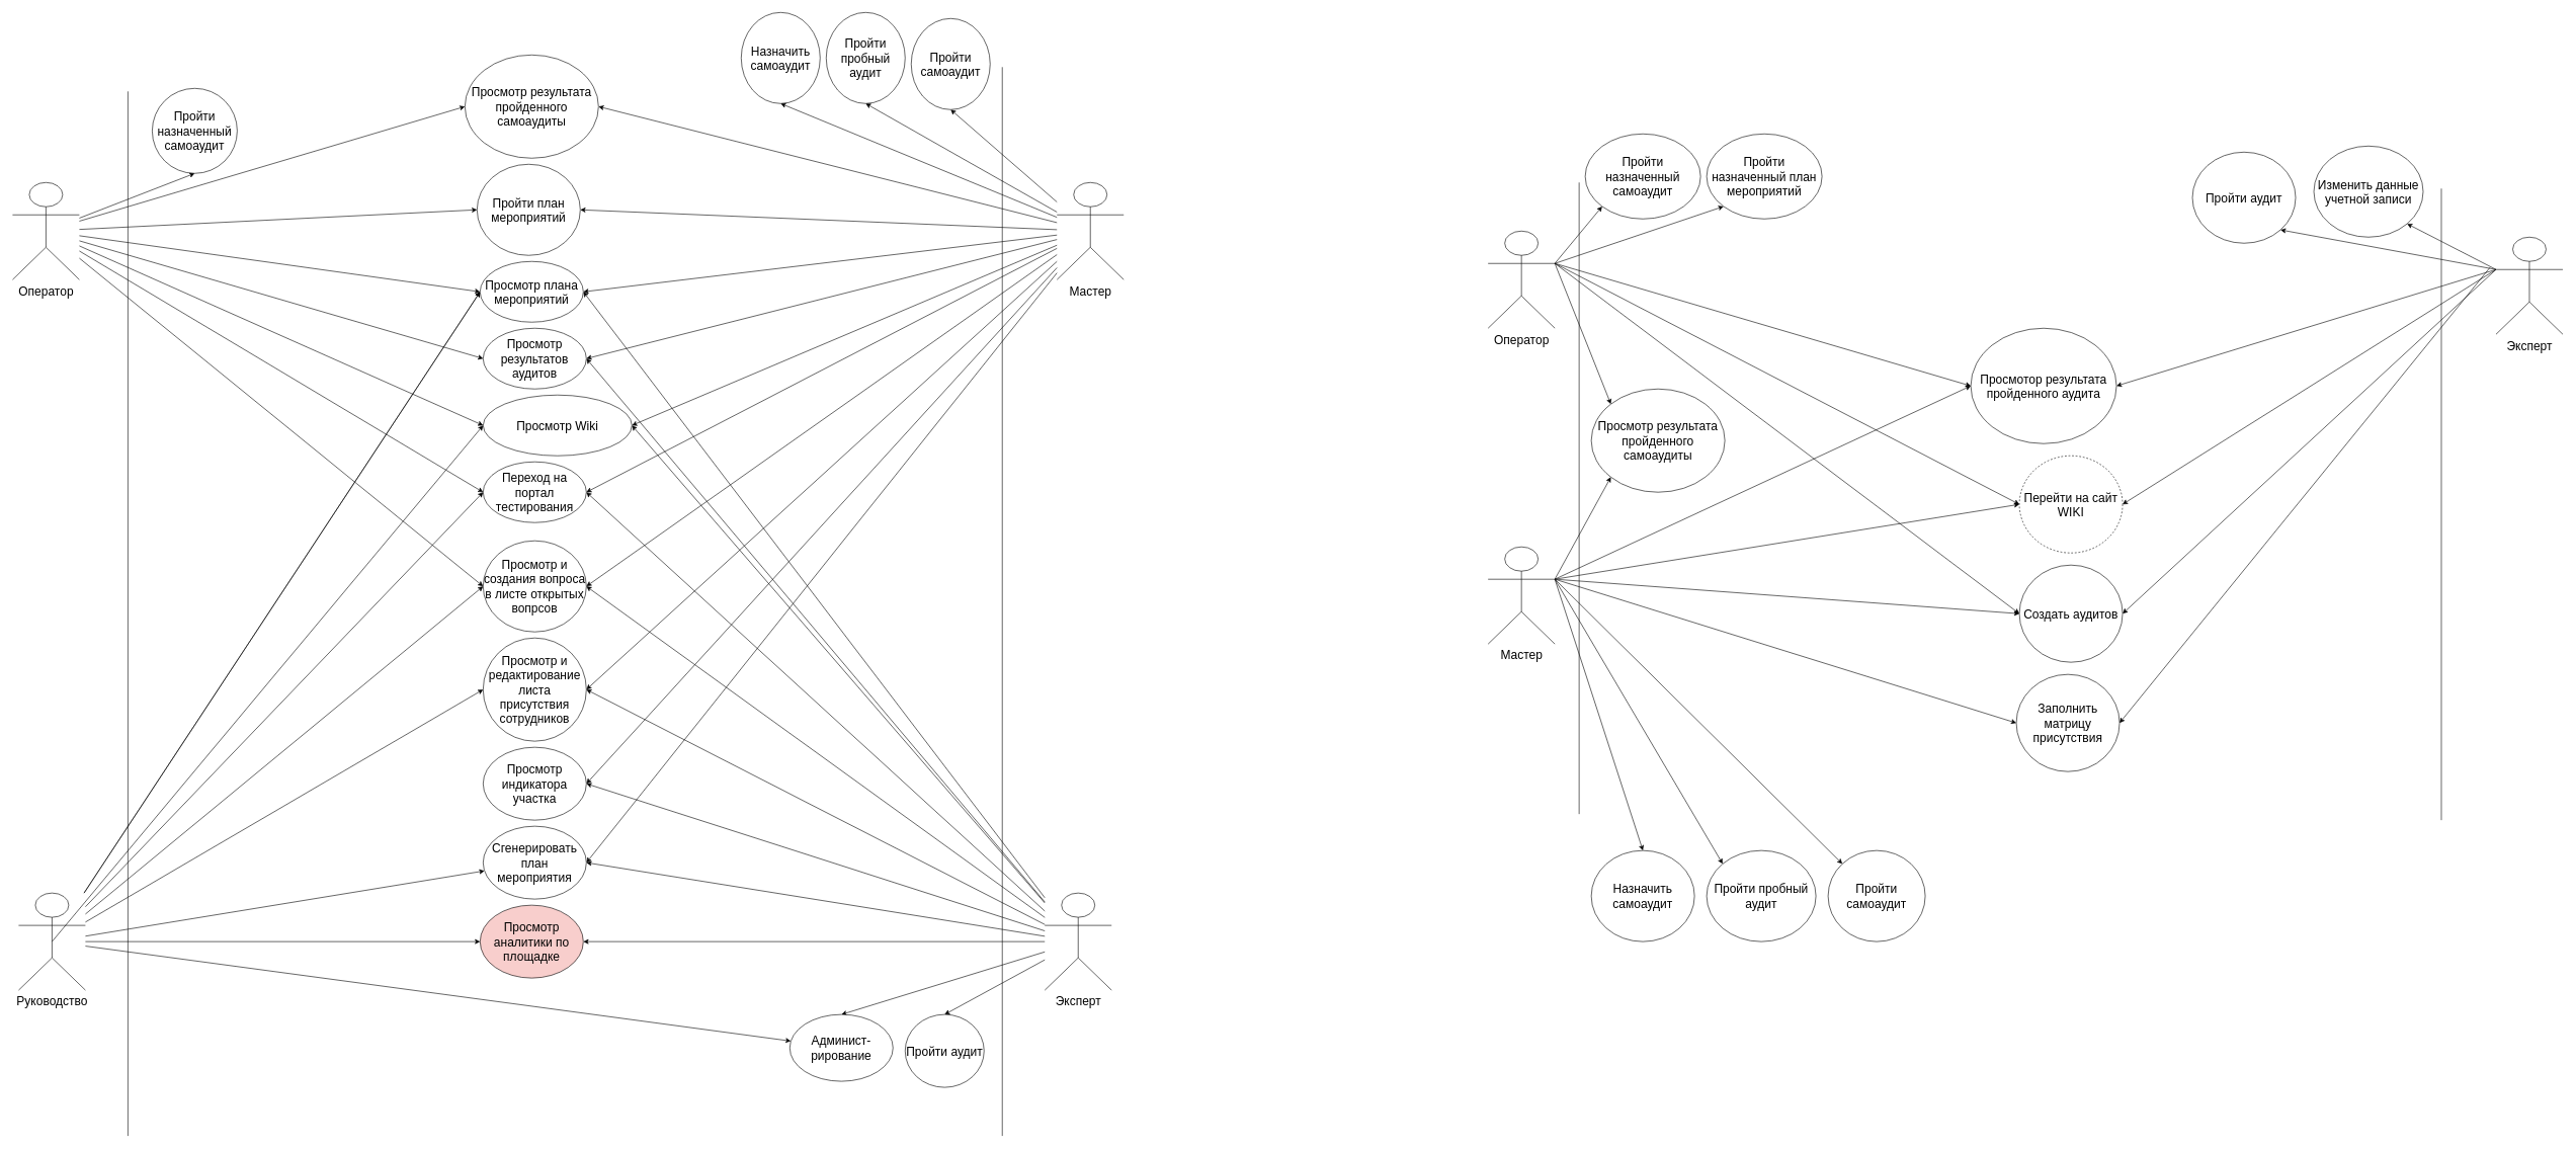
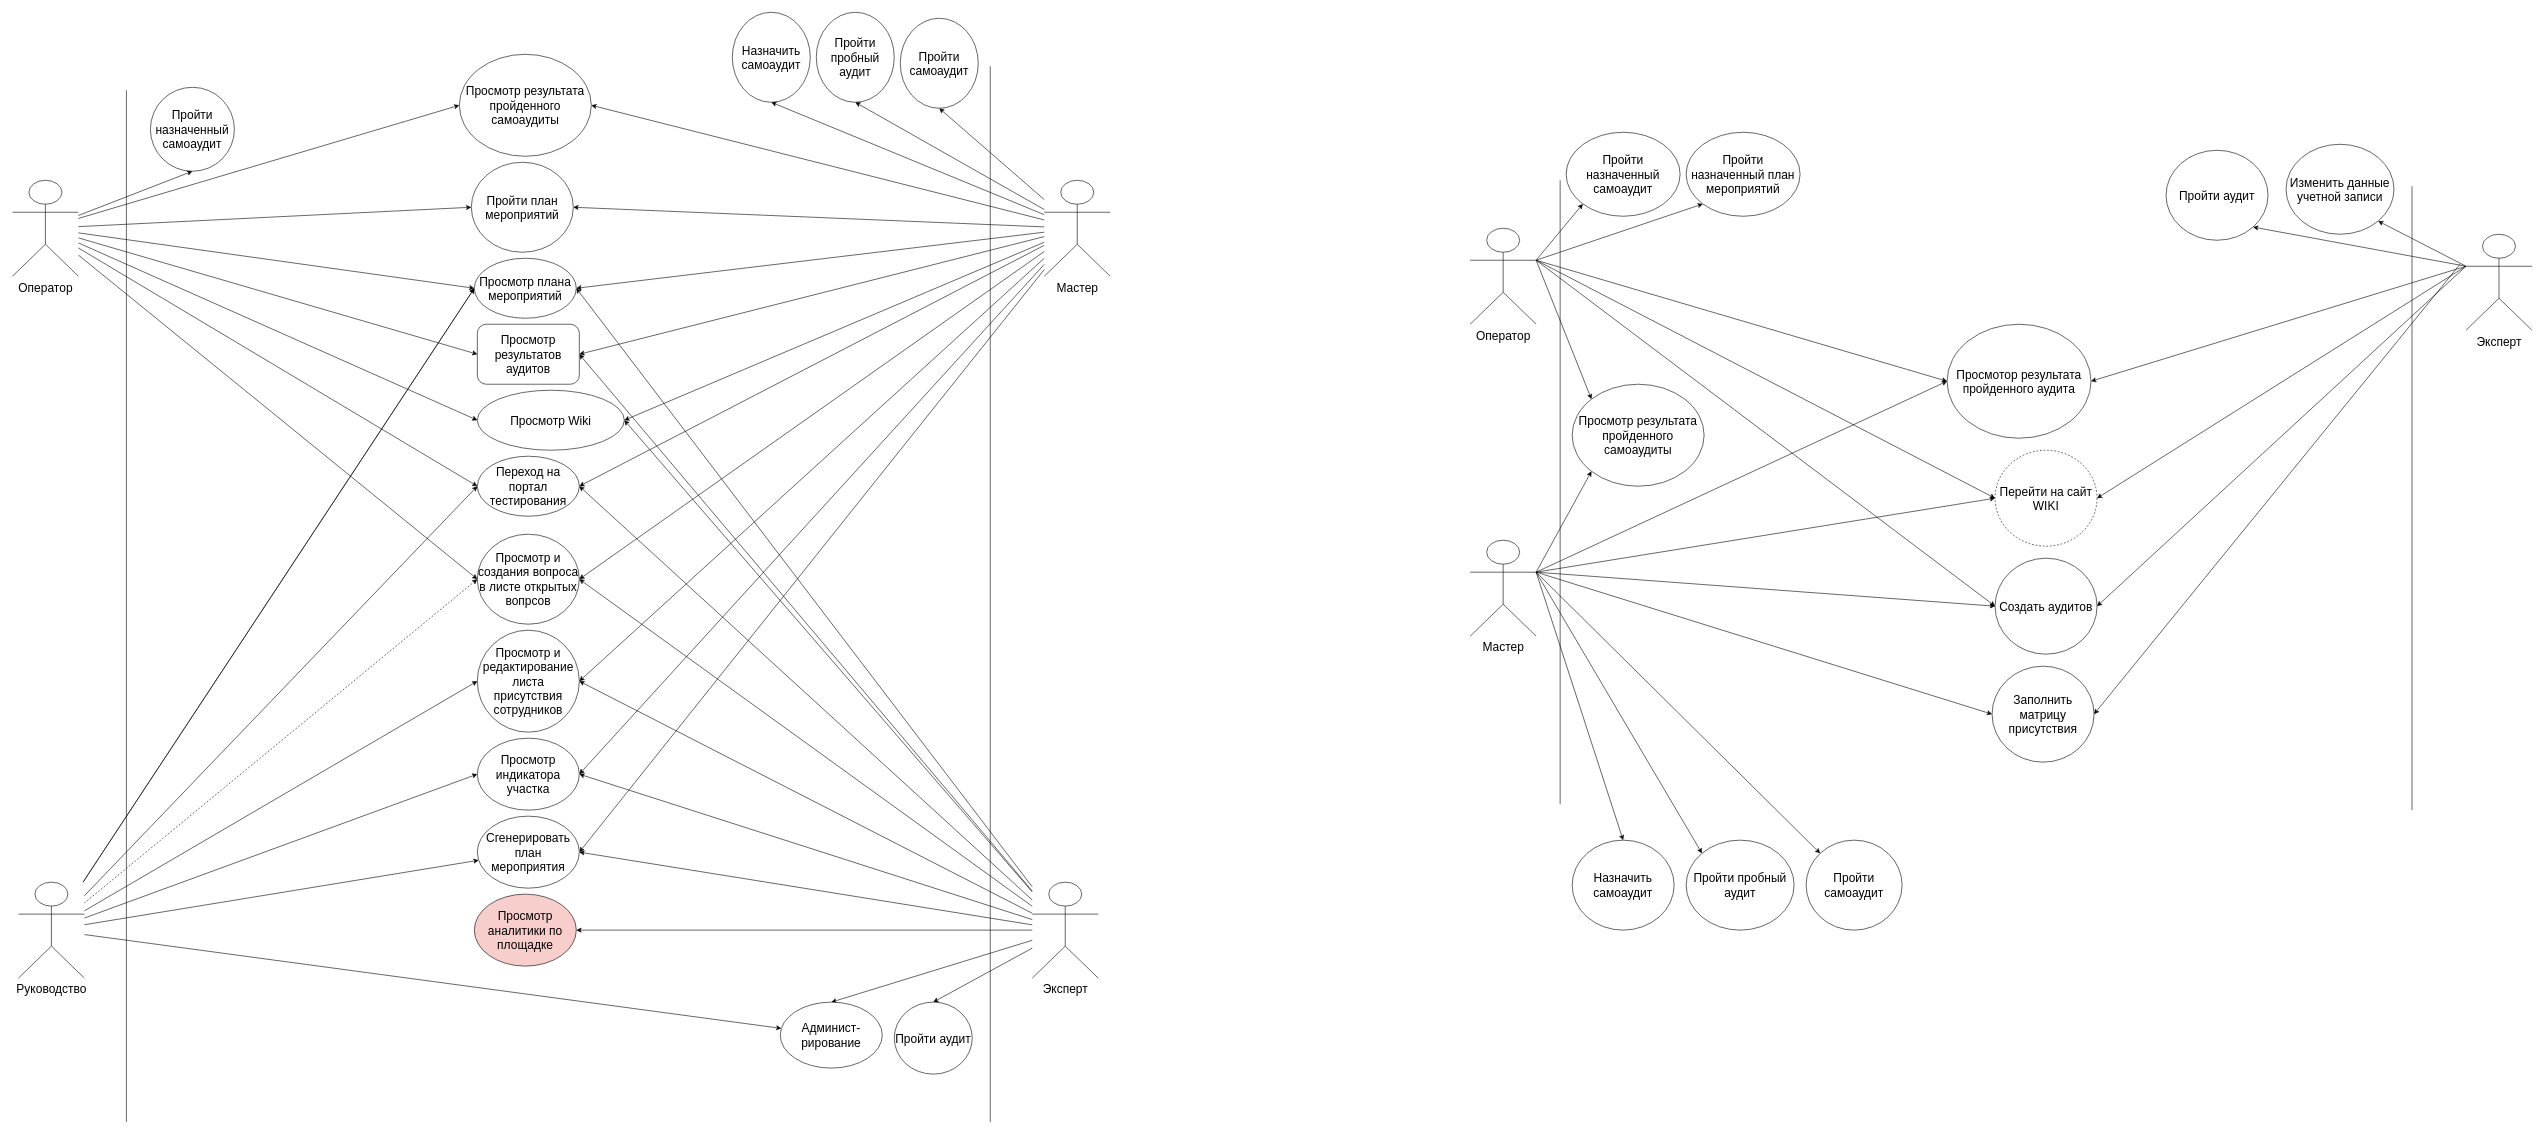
- <mxCell id="91" value="Просмотр результатов аудитов" style="ellipse;whiteSpace=wrap;html=1;fontSize=20;" vertex="1" parent="1"><mxGeometry x="795" y="540" width="170" height="100" as="geometry" /></mxCell>
+ <mxCell id="91" value="Просмотр результатов аудитов" style="whiteSpace=wrap;html=1;fontSize=20;rounded=1;" vertex="1" parent="1"><mxGeometry x="795" y="540" width="170" height="100" as="geometry" /></mxCell>
- <mxCell id="93" style="rounded=0;orthogonalLoop=1;jettySize=auto;html=1;exitX=0.5;exitY=0.5;exitDx=0;exitDy=0;exitPerimeter=0;entryX=0;entryY=0.5;entryDx=0;entryDy=0;" edge="1" parent="1" source="101" target="70"><mxGeometry relative="1" as="geometry" /></mxCell>
- <mxCell id="95" style="rounded=0;orthogonalLoop=1;jettySize=auto;html=1;entryX=0;entryY=0.5;entryDx=0;entryDy=0;" edge="1" parent="1" source="101" target="74"><mxGeometry relative="1" as="geometry" /></mxCell>
+ <mxCell id="95" style="rounded=0;orthogonalLoop=1;jettySize=auto;html=1;entryX=0;entryY=0.5;entryDx=0;entryDy=0;dashed=1;" edge="1" parent="1" source="101" target="74"><mxGeometry relative="1" as="geometry" /></mxCell>
- <mxCell id="98" style="rounded=0;orthogonalLoop=1;jettySize=auto;html=1;" edge="1" parent="1" source="101" target="87"><mxGeometry relative="1" as="geometry" /></mxCell>
+ <mxCell id="98" style="rounded=0;orthogonalLoop=1;jettySize=auto;html=1;entryX=0;entryY=0.5;entryDx=0;entryDy=0;" edge="1" parent="1" source="101" target="73"><mxGeometry relative="1" as="geometry" /></mxCell>
